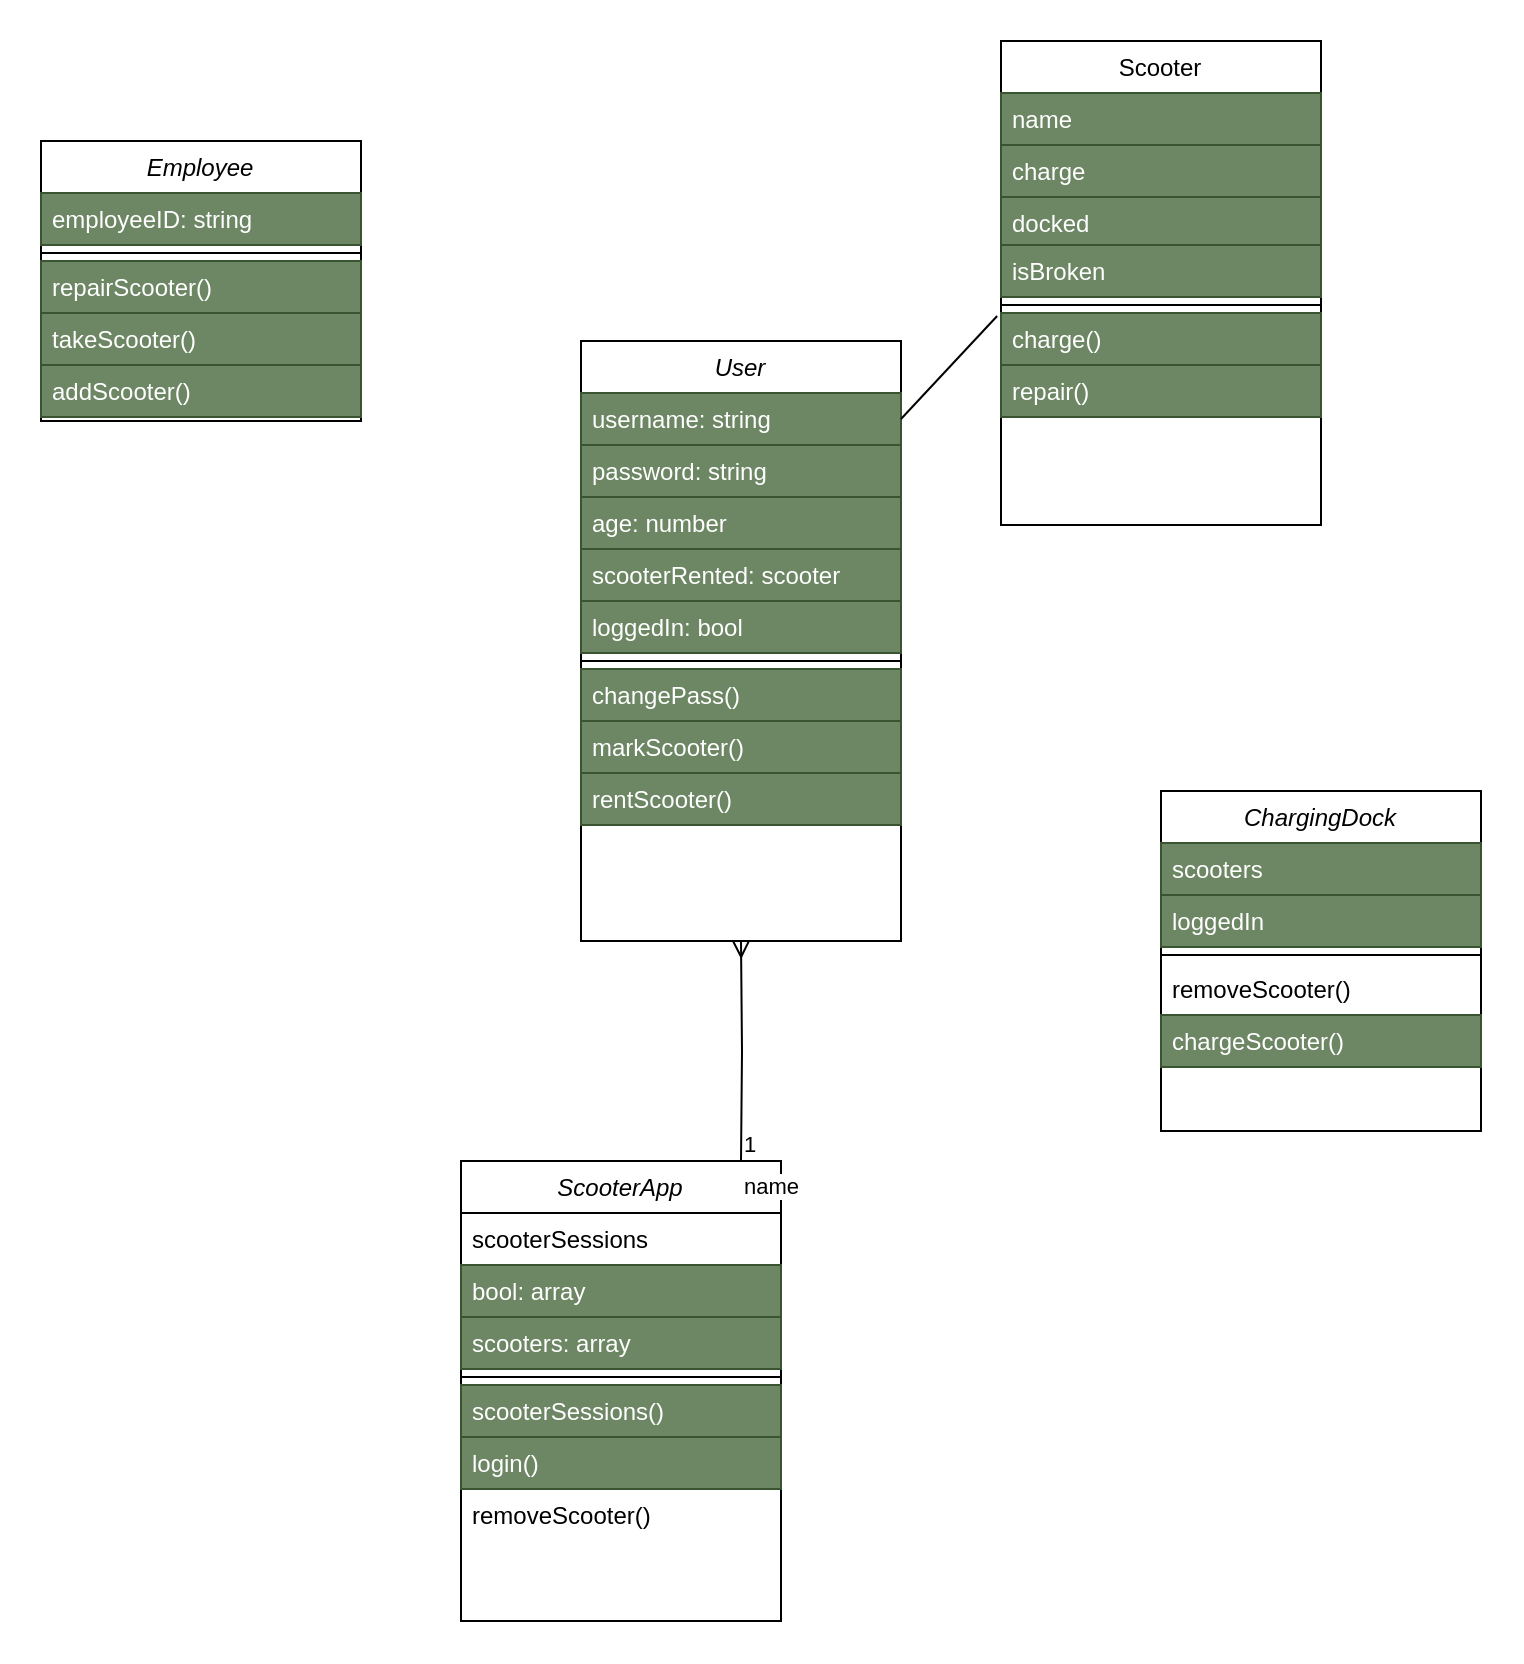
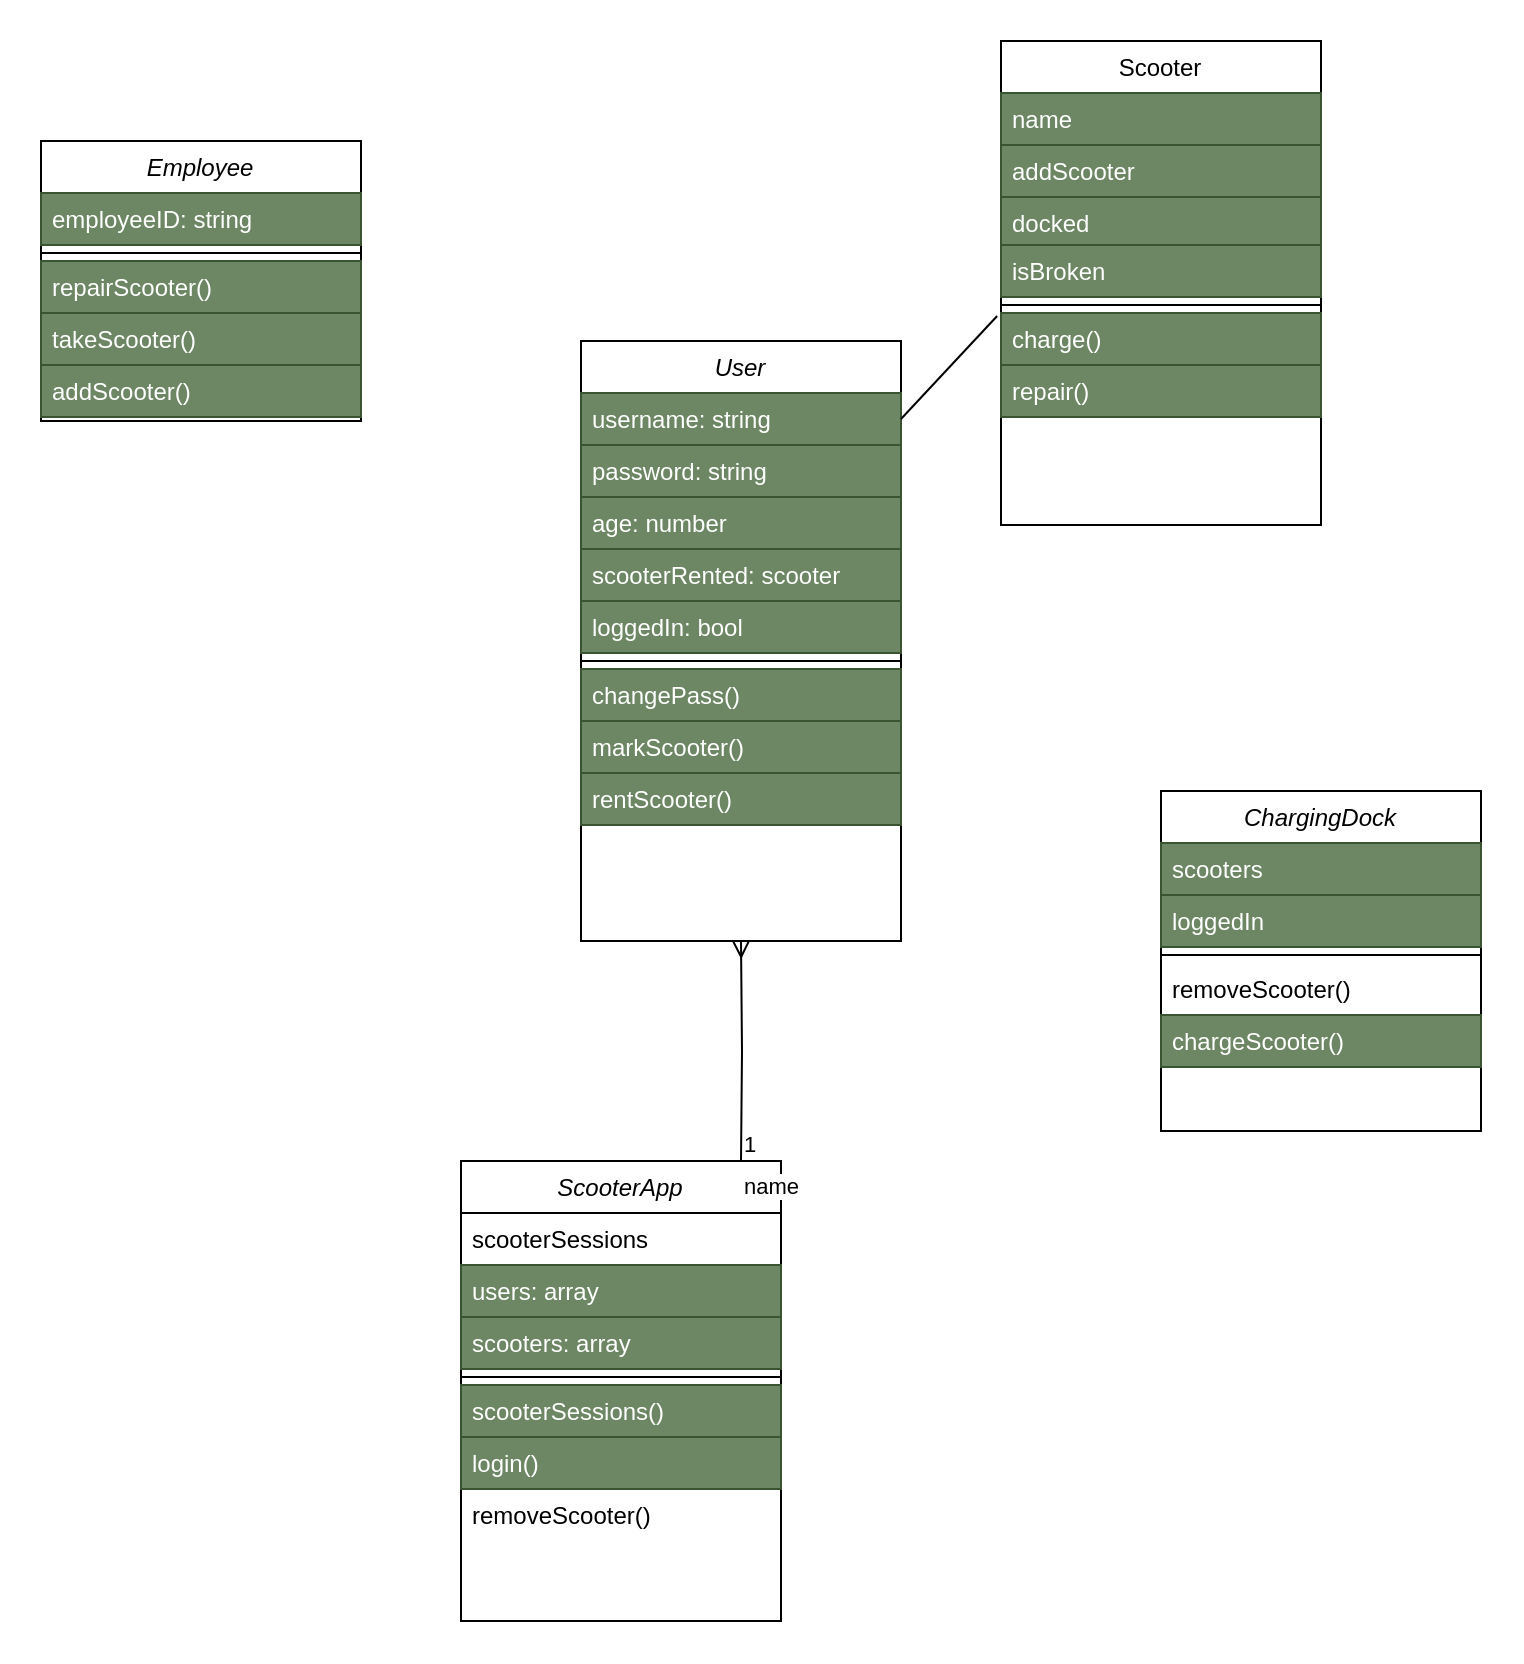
- <mxCell id="14" value="charge" style="text;align=left;verticalAlign=top;spacingLeft=4;spacingRight=4;overflow=hidden;rotatable=0;points=[[0,0.5],[1,0.5]];portConstraint=eastwest;rounded=0;shadow=0;html=0;fillColor=#6d8764;fontColor=#ffffff;strokeColor=#3A5431;" parent="12" vertex="1"><mxGeometry y="52" width="160" height="26" as="geometry" /></mxCell>
+ <mxCell id="14" value="addScooter" style="text;align=left;verticalAlign=top;spacingLeft=4;spacingRight=4;overflow=hidden;rotatable=0;points=[[0,0.5],[1,0.5]];portConstraint=eastwest;rounded=0;shadow=0;html=0;fillColor=#6d8764;fontColor=#ffffff;strokeColor=#3A5431;" parent="12" vertex="1"><mxGeometry y="52" width="160" height="26" as="geometry" /></mxCell>
- <mxCell id="22" value="bool: array" style="text;align=left;verticalAlign=top;spacingLeft=4;spacingRight=4;overflow=hidden;rotatable=0;points=[[0,0.5],[1,0.5]];portConstraint=eastwest;rounded=0;shadow=0;html=0;fillColor=#6d8764;fontColor=#ffffff;strokeColor=#3A5431;" vertex="1" parent="20"><mxGeometry y="52" width="160" height="26" as="geometry" /></mxCell>
+ <mxCell id="22" value="users: array" style="text;align=left;verticalAlign=top;spacingLeft=4;spacingRight=4;overflow=hidden;rotatable=0;points=[[0,0.5],[1,0.5]];portConstraint=eastwest;rounded=0;shadow=0;html=0;fillColor=#6d8764;fontColor=#ffffff;strokeColor=#3A5431;" vertex="1" parent="20"><mxGeometry y="52" width="160" height="26" as="geometry" /></mxCell>
